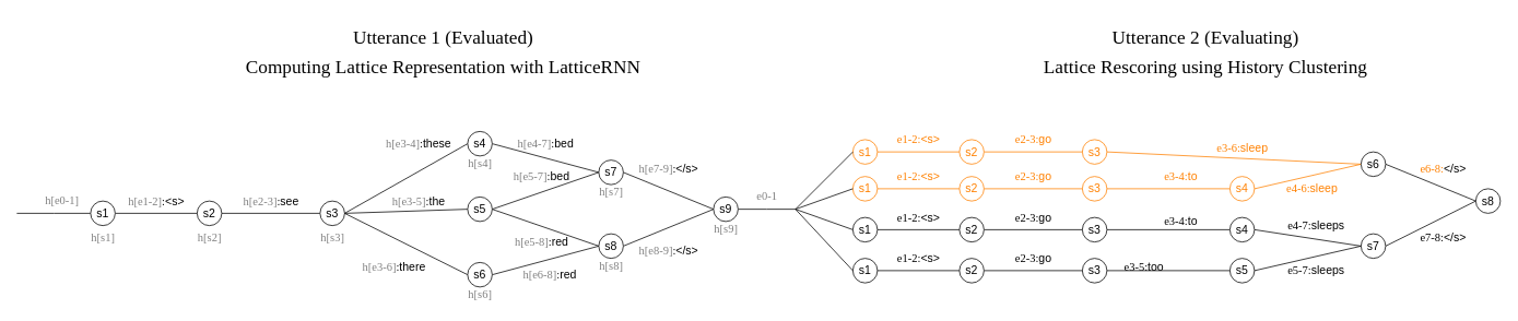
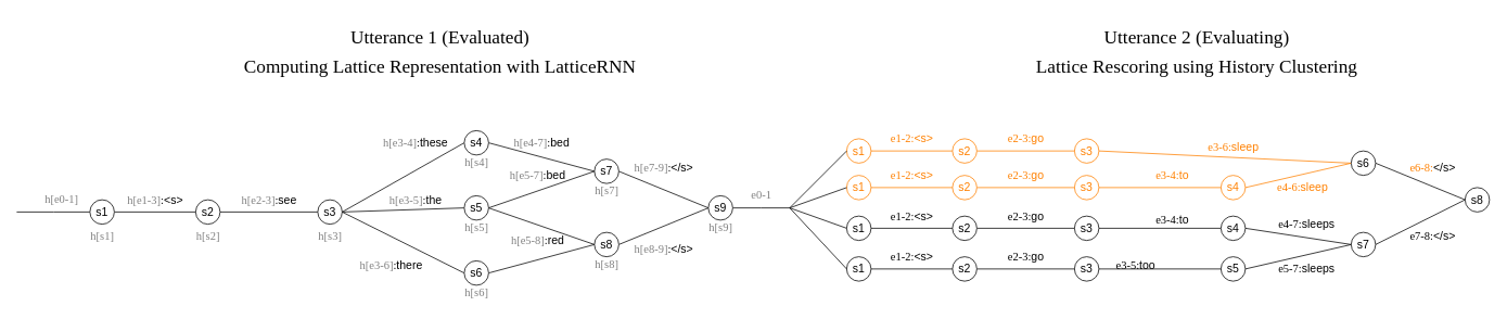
- <mxCell id="22" value="&lt;font style=&quot;font-size: 14px&quot;&gt;&lt;span style=&quot;font-family: &amp;#34;verdana&amp;#34;&quot;&gt;&lt;font color=&quot;#808080&quot;&gt;h[e1-2]&lt;/font&gt;:&lt;/span&gt;&amp;lt;s&amp;gt;&lt;/font&gt;" style="text;html=1;align=center;verticalAlign=middle;resizable=0;points=[];autosize=1;strokeColor=none;fillColor=none;fontColor=#000000;fontSize=14;" parent="1" vertex="1"><mxGeometry x="140" y="235" width="100" height="20" as="geometry" /></mxCell>
+ <mxCell id="22" value="&lt;font style=&quot;font-size: 14px&quot;&gt;&lt;span style=&quot;font-family: &amp;#34;verdana&amp;#34;&quot;&gt;&lt;font color=&quot;#808080&quot;&gt;h[e1-3]&lt;/font&gt;:&lt;/span&gt;&amp;lt;s&amp;gt;&lt;/font&gt;" style="text;html=1;align=center;verticalAlign=middle;resizable=0;points=[];autosize=1;strokeColor=none;fillColor=none;fontColor=#000000;fontSize=14;" parent="1" vertex="1"><mxGeometry x="140" y="235" width="100" height="20" as="geometry" /></mxCell>
+ <mxCell id="93" value="&lt;font color=&quot;#808080&quot;&gt;h[s5]&lt;/font&gt;" style="text;html=1;align=center;verticalAlign=middle;resizable=0;points=[];autosize=1;strokeColor=none;fillColor=none;fontSize=14;fontFamily=Verdana;fontColor=#000000;" vertex="1" parent="1"><mxGeometry x="560" y="270" width="50" height="20" as="geometry" /></mxCell>
- <mxCell id="29" value="&lt;span style=&quot;color: rgb(128 , 128 , 128) ; font-family: &amp;#34;verdana&amp;#34;&quot;&gt;h[e6-8]&lt;/span&gt;&lt;span style=&quot;font-family: &amp;#34;verdana&amp;#34;&quot;&gt;:&lt;/span&gt;red" style="text;html=1;align=center;verticalAlign=middle;resizable=0;points=[];autosize=1;strokeColor=none;fillColor=none;fontSize=14;fontColor=#000000;" parent="1" vertex="1"><mxGeometry x="620" y="325" width="100" height="20" as="geometry" /></mxCell>
